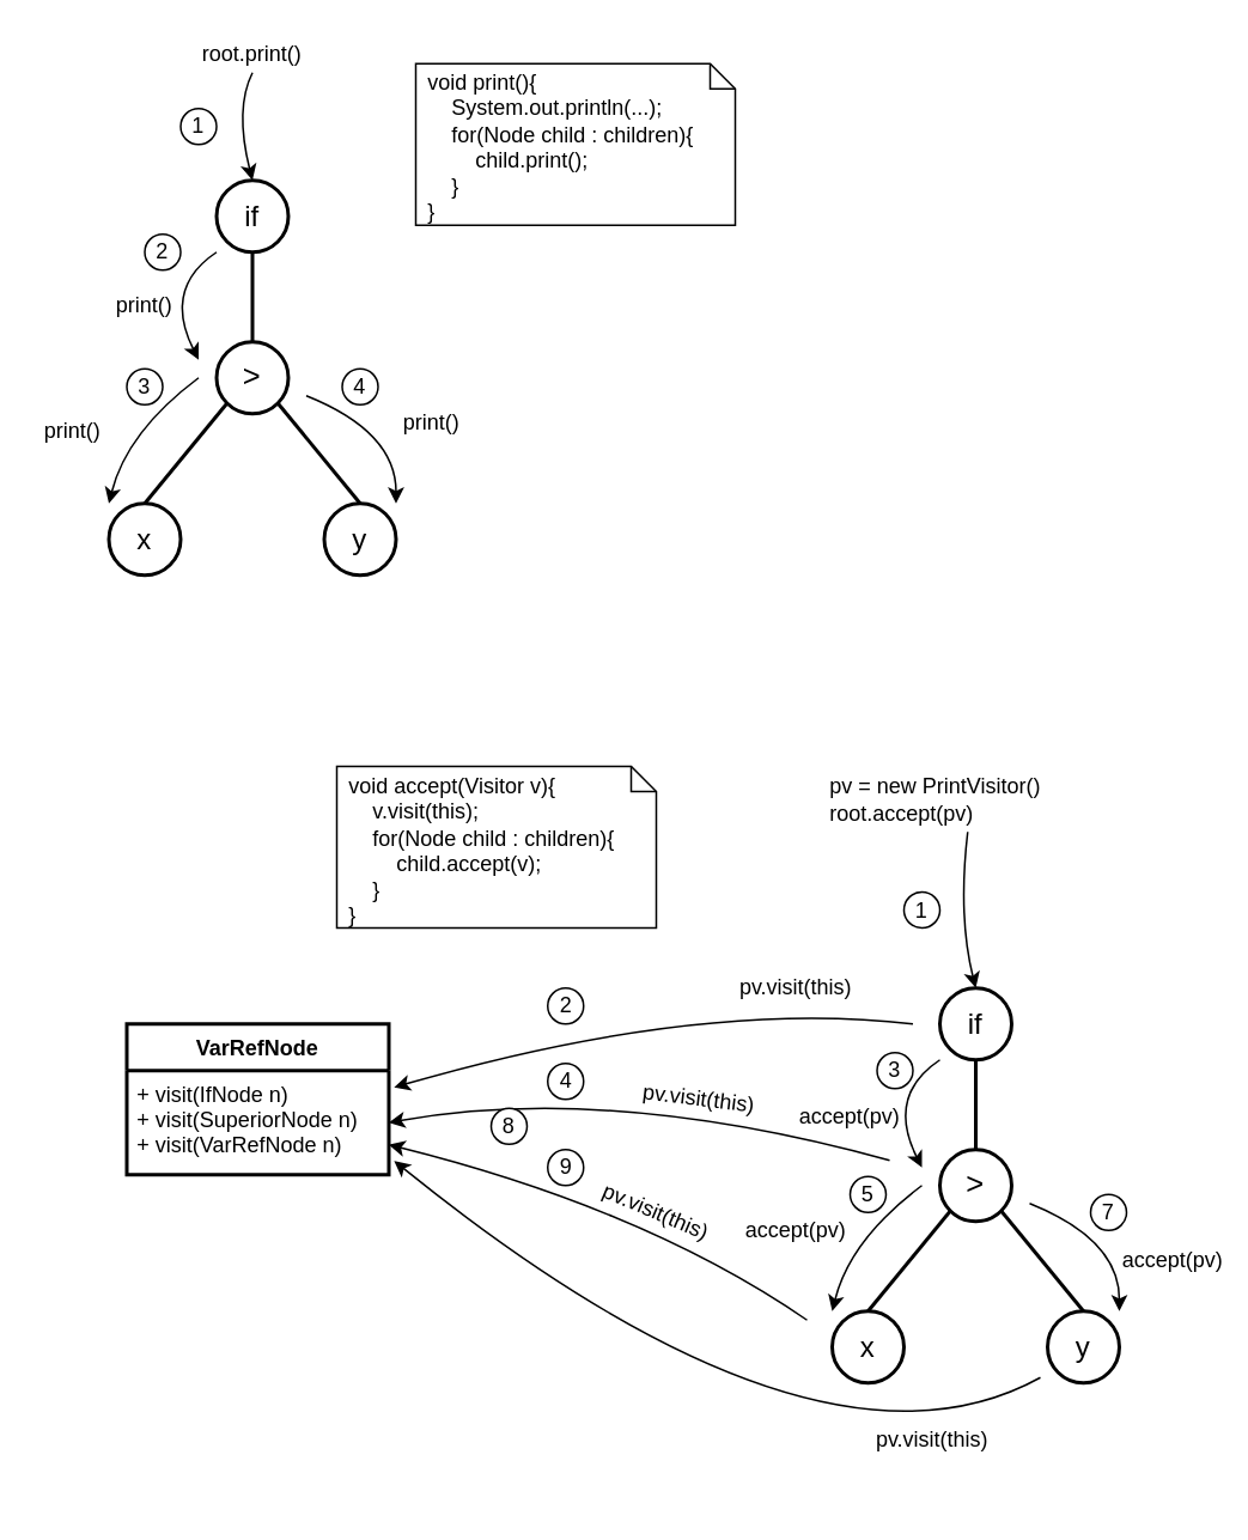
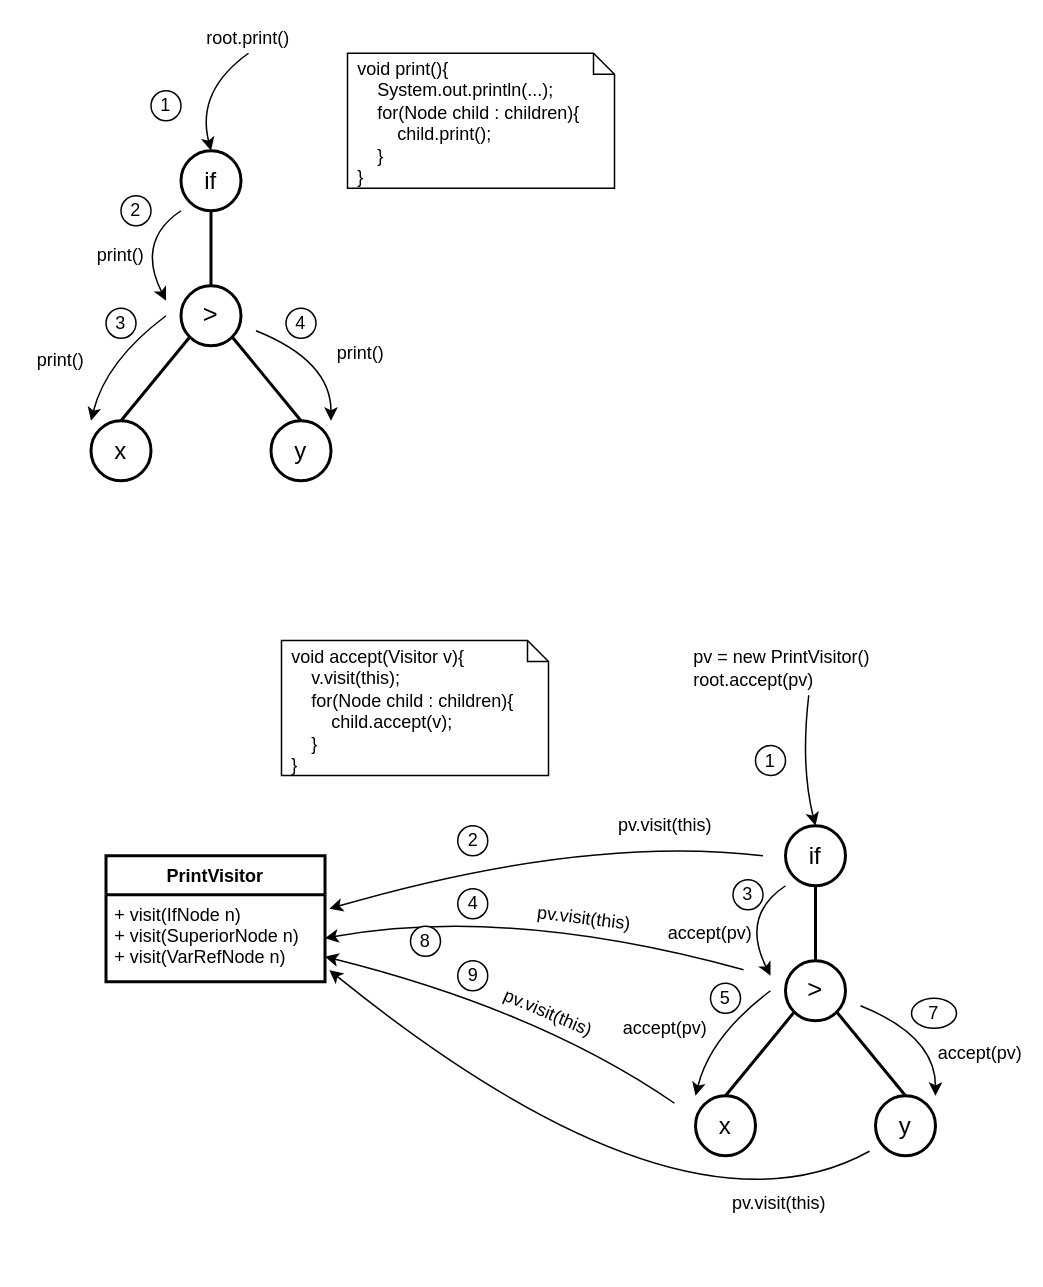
- <mxCell id="18" value="root.print()" style="text;html=1;strokeColor=none;fillColor=none;align=center;verticalAlign=middle;whiteSpace=wrap;rounded=0;" parent="1" vertex="1"><mxGeometry x="110" y="20" width="60" height="20" as="geometry" /></mxCell>
+ <mxCell id="18" value="root.print()" style="text;html=1;strokeColor=none;fillColor=none;align=center;verticalAlign=middle;whiteSpace=wrap;rounded=0;" parent="1" vertex="1"><mxGeometry x="135" y="15" width="60" height="20" as="geometry" /></mxCell>
- <mxCell id="38" value="VarRefNode" style="swimlane;fontStyle=1;align=center;verticalAlign=top;childLayout=stackLayout;horizontal=1;startSize=26;horizontalStack=0;resizeParent=1;resizeParentMax=0;resizeLast=0;collapsible=1;marginBottom=0;strokeWidth=2;" parent="1" vertex="1"><mxGeometry x="70" y="570" width="146" height="84" as="geometry"><mxRectangle x="190" y="650" width="85" height="26" as="alternateBounds" /></mxGeometry></mxCell>
+ <mxCell id="38" value="PrintVisitor" style="swimlane;fontStyle=1;align=center;verticalAlign=top;childLayout=stackLayout;horizontal=1;startSize=26;horizontalStack=0;resizeParent=1;resizeParentMax=0;resizeLast=0;collapsible=1;marginBottom=0;strokeWidth=2;" parent="1" vertex="1"><mxGeometry x="70" y="570" width="146" height="84" as="geometry"><mxRectangle x="190" y="650" width="85" height="26" as="alternateBounds" /></mxGeometry></mxCell>
- <mxCell id="49" value="7" style="ellipse;whiteSpace=wrap;html=1;aspect=fixed;" parent="1" vertex="1"><mxGeometry x="607" y="665" width="20" height="20" as="geometry" /></mxCell>
+ <mxCell id="49" value="7" style="ellipse;whiteSpace=wrap;html=1;aspect=fixed;" parent="1" vertex="1"><mxGeometry x="607" y="665" width="30" height="20" as="geometry" /></mxCell>
